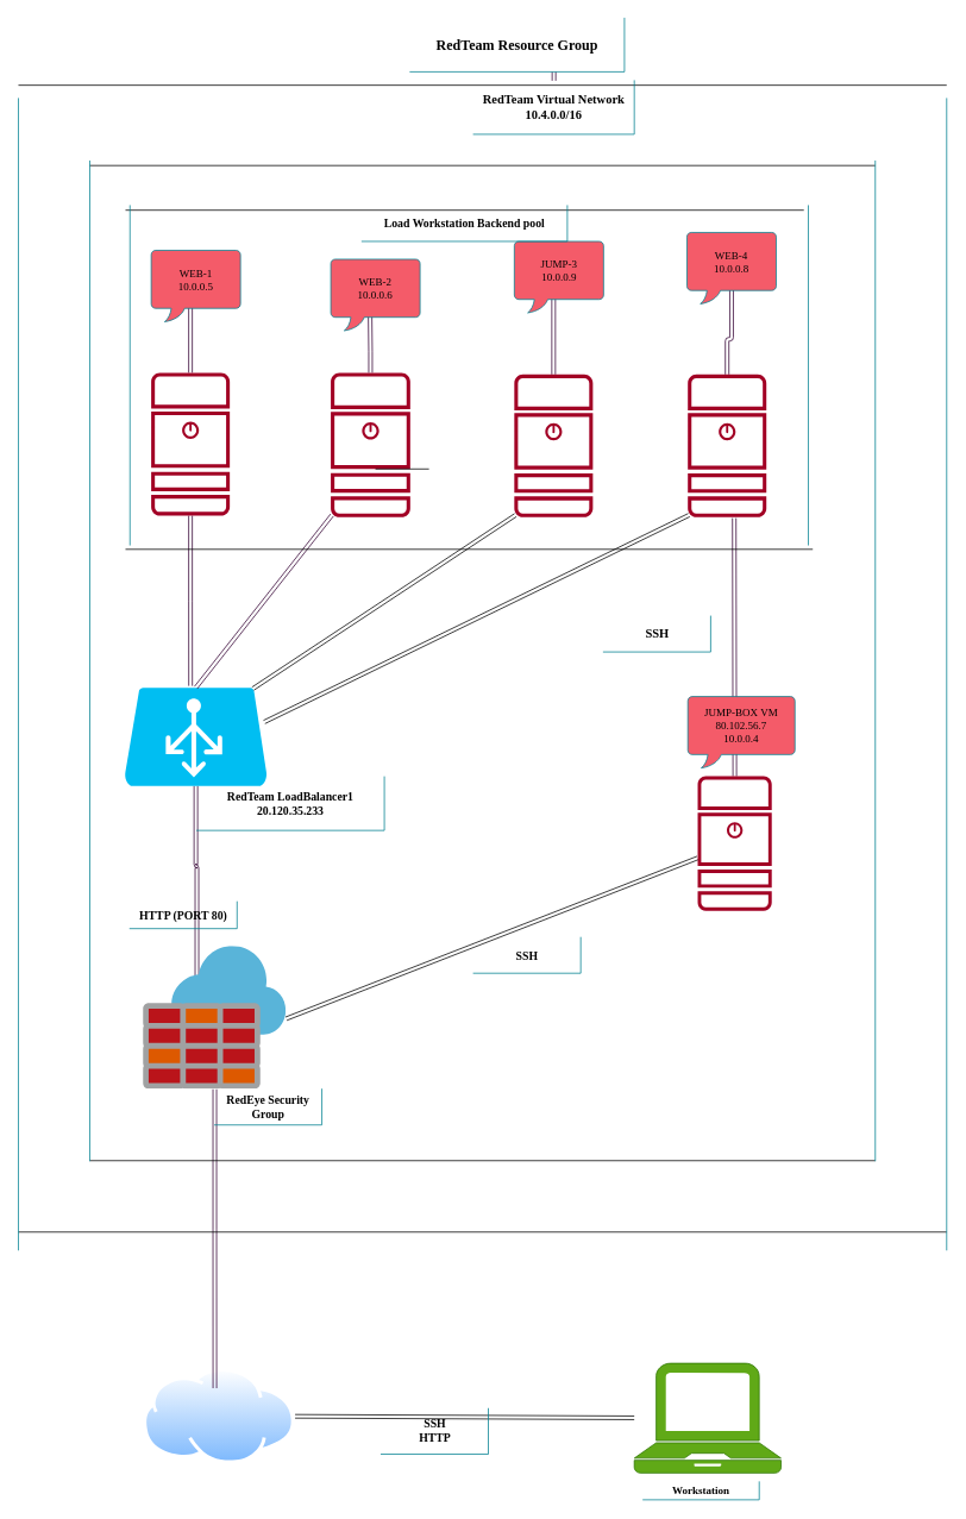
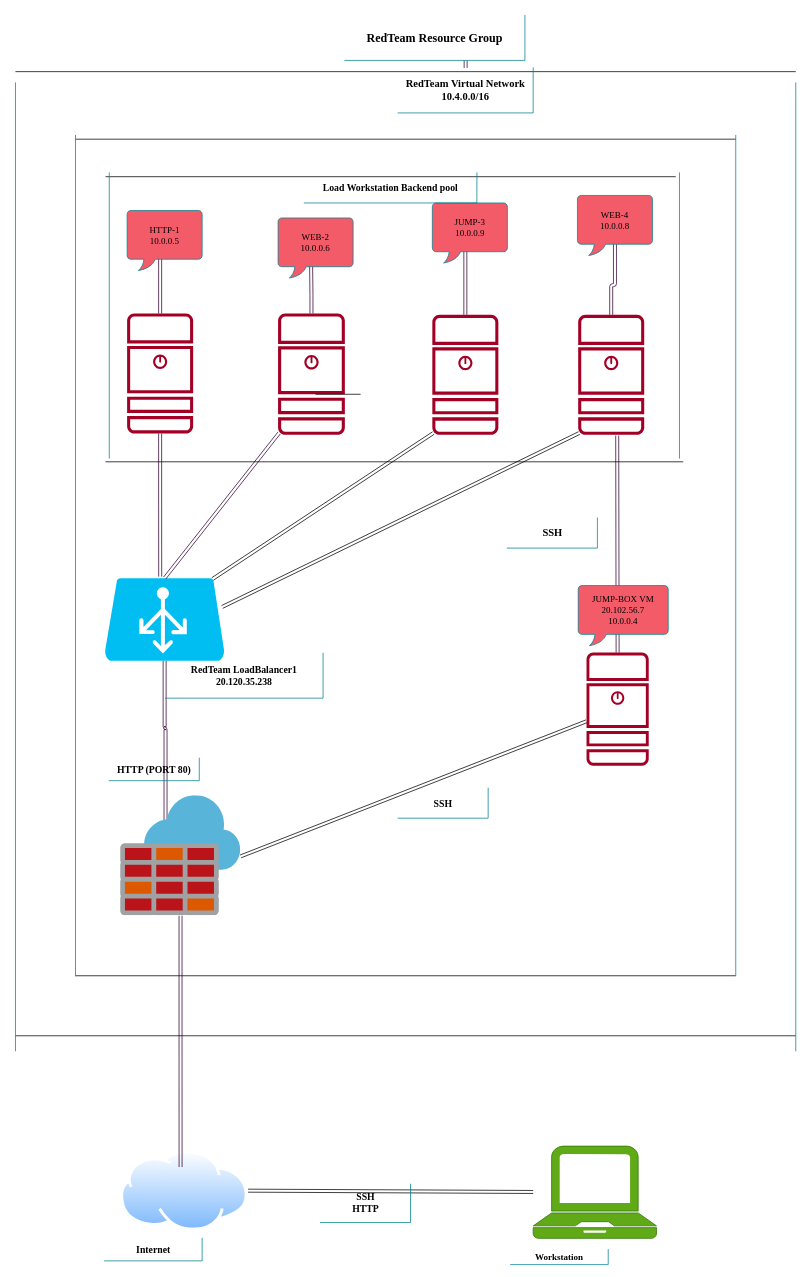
- <mxCell id="24" value="WEB-1&lt;br&gt;10.0.0.5" style="whiteSpace=wrap;html=1;shape=mxgraph.basic.roundRectCallout;dx=30;dy=15;size=5;boundedLbl=1;rounded=0;sketch=0;fontFamily=Comic Sans MS;fontColor=#000000;strokeColor=#028090;fillColor=#F45B69;" vertex="1" parent="1"><mxGeometry x="168.8" y="280" width="100" height="80" as="geometry" /></mxCell>
+ <mxCell id="24" value="HTTP-1&lt;br&gt;10.0.0.5" style="whiteSpace=wrap;html=1;shape=mxgraph.basic.roundRectCallout;dx=30;dy=15;size=5;boundedLbl=1;rounded=0;sketch=0;fontFamily=Comic Sans MS;fontColor=#000000;strokeColor=#028090;fillColor=#F45B69;" vertex="1" parent="1"><mxGeometry x="168.8" y="280" width="100" height="80" as="geometry" /></mxCell>
- <mxCell id="28" value="JUMP-BOX VM&lt;br&gt;80.102.56.7&lt;br&gt;10.0.0.4" style="whiteSpace=wrap;html=1;shape=mxgraph.basic.roundRectCallout;dx=30;dy=15;size=5;boundedLbl=1;rounded=0;sketch=0;fontFamily=Comic Sans MS;fontColor=#000000;strokeColor=#028090;fillColor=#F45B69;" vertex="1" parent="1"><mxGeometry x="770" y="780" width="120" height="80" as="geometry" /></mxCell>
+ <mxCell id="28" value="JUMP-BOX VM&lt;br&gt;20.102.56.7&lt;br&gt;10.0.0.4" style="whiteSpace=wrap;html=1;shape=mxgraph.basic.roundRectCallout;dx=30;dy=15;size=5;boundedLbl=1;rounded=0;sketch=0;fontFamily=Comic Sans MS;fontColor=#000000;strokeColor=#028090;fillColor=#F45B69;" vertex="1" parent="1"><mxGeometry x="770" y="780" width="120" height="80" as="geometry" /></mxCell>
- <mxCell id="34" value="&lt;b&gt;RedTeam LoadBalancer1&lt;br&gt;20.120.35.233&lt;br&gt;&lt;/b&gt;" style="shape=partialRectangle;whiteSpace=wrap;html=1;top=0;left=0;fillColor=none;rounded=0;sketch=0;fontFamily=Comic Sans MS;fontSize=13;fontColor=#000000;strokeColor=#028090;" vertex="1" parent="1"><mxGeometry x="220" y="870" width="210" height="60" as="geometry" /></mxCell>
+ <mxCell id="34" value="&lt;b&gt;RedTeam LoadBalancer1&lt;br&gt;20.120.35.238&lt;br&gt;&lt;/b&gt;" style="shape=partialRectangle;whiteSpace=wrap;html=1;top=0;left=0;fillColor=none;rounded=0;sketch=0;fontFamily=Comic Sans MS;fontSize=13;fontColor=#000000;strokeColor=#028090;" vertex="1" parent="1"><mxGeometry x="220" y="870" width="210" height="60" as="geometry" /></mxCell>
- <mxCell id="32" value="&lt;b&gt;RedEye Security Group&lt;/b&gt;" style="shape=partialRectangle;whiteSpace=wrap;html=1;top=0;left=0;fillColor=none;rounded=0;sketch=0;fontFamily=Comic Sans MS;fontSize=13;fontColor=#000000;strokeColor=#028090;" vertex="1" parent="1"><mxGeometry x="240" y="1220" width="120" height="40" as="geometry" /></mxCell>
+ <mxCell id="30" value="&lt;b&gt;Internet&lt;/b&gt;" style="shape=partialRectangle;whiteSpace=wrap;html=1;top=0;left=0;fillColor=none;rounded=0;sketch=0;fontFamily=Comic Sans MS;fontSize=13;fontColor=#000000;strokeColor=#028090;" vertex="1" parent="1"><mxGeometry x="138.8" y="1650" width="130" height="30" as="geometry" /></mxCell>
- <mxCell id="29" value="Workstation" style="shape=partialRectangle;whiteSpace=wrap;html=1;top=0;left=0;fillColor=none;rounded=0;sketch=0;fontFamily=Comic Sans MS;fontColor=#000000;strokeColor=#028090;fontStyle=1" vertex="1" parent="1"><mxGeometry x="720" y="1660" width="130" height="20" as="geometry" /></mxCell>
+ <mxCell id="29" value="Workstation" style="shape=partialRectangle;whiteSpace=wrap;html=1;top=0;left=0;fillColor=none;rounded=0;sketch=0;fontFamily=Comic Sans MS;fontColor=#000000;strokeColor=#028090;fontStyle=1" vertex="1" parent="1"><mxGeometry x="680" y="1665" width="130" height="20" as="geometry" /></mxCell>
